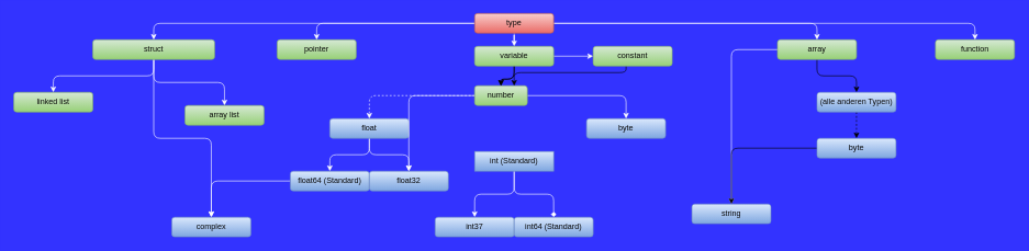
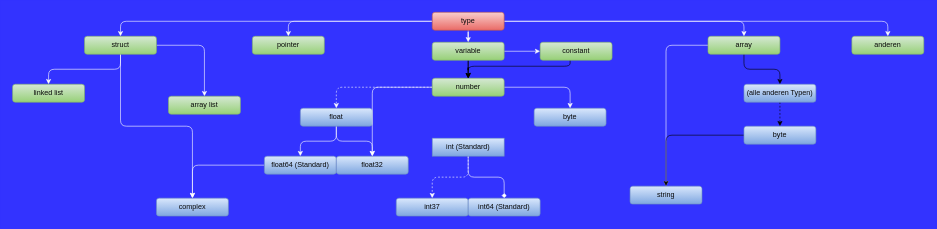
- <mxCell id="12" value="struct" style="rounded=1;whiteSpace=wrap;html=1;fillColor=#d5e8d4;strokeColor=#82b366;gradientColor=#97d077;fontColor=#080808;" parent="1" vertex="1"><mxGeometry x="140" y="60" width="185" height="30" as="geometry" /></mxCell>
+ <mxCell id="12" value="struct" style="rounded=1;whiteSpace=wrap;html=1;fillColor=#d5e8d4;strokeColor=#82b366;gradientColor=#97d077;fontColor=#080808;" parent="1" vertex="1"><mxGeometry x="140" y="60" width="120" height="30" as="geometry" /></mxCell>
- <mxCell id="33" value="function" style="rounded=1;whiteSpace=wrap;html=1;fillColor=#d5e8d4;strokeColor=#82b366;gradientColor=#97d077;fontColor=#080808;" parent="1" vertex="1"><mxGeometry x="1420" y="60" width="120" height="30" as="geometry" /></mxCell>
+ <mxCell id="33" value="anderen" style="rounded=1;whiteSpace=wrap;html=1;fillColor=#d5e8d4;strokeColor=#82b366;gradientColor=#97d077;fontColor=#080808;" parent="1" vertex="1"><mxGeometry x="1420" y="60" width="120" height="30" as="geometry" /></mxCell>
- <mxCell id="32" value="number" style="rounded=1;whiteSpace=wrap;html=1;fillColor=#d5e8d4;strokeColor=#82b366;gradientColor=#97d077;fontColor=#080808;" parent="1" vertex="1"><mxGeometry x="720" y="130" width="80" height="30" as="geometry" /></mxCell>
+ <mxCell id="32" value="number" style="rounded=1;whiteSpace=wrap;html=1;fillColor=#d5e8d4;strokeColor=#82b366;gradientColor=#97d077;fontColor=#080808;" parent="1" vertex="1"><mxGeometry x="720" y="130" width="120" height="30" as="geometry" /></mxCell>
- <mxCell id="16" style="edgeStyle=orthogonalEdgeStyle;rounded=1;orthogonalLoop=1;jettySize=auto;html=1;strokeColor=#FFFFFF;" parent="1" source="18" target="20" edge="1"><mxGeometry relative="1" as="geometry" /></mxCell>
+ <mxCell id="16" style="edgeStyle=orthogonalEdgeStyle;rounded=1;orthogonalLoop=1;jettySize=auto;html=1;strokeColor=#FFFFFF;dashed=1;" parent="1" source="18" target="20" edge="1"><mxGeometry relative="1" as="geometry" /></mxCell>
